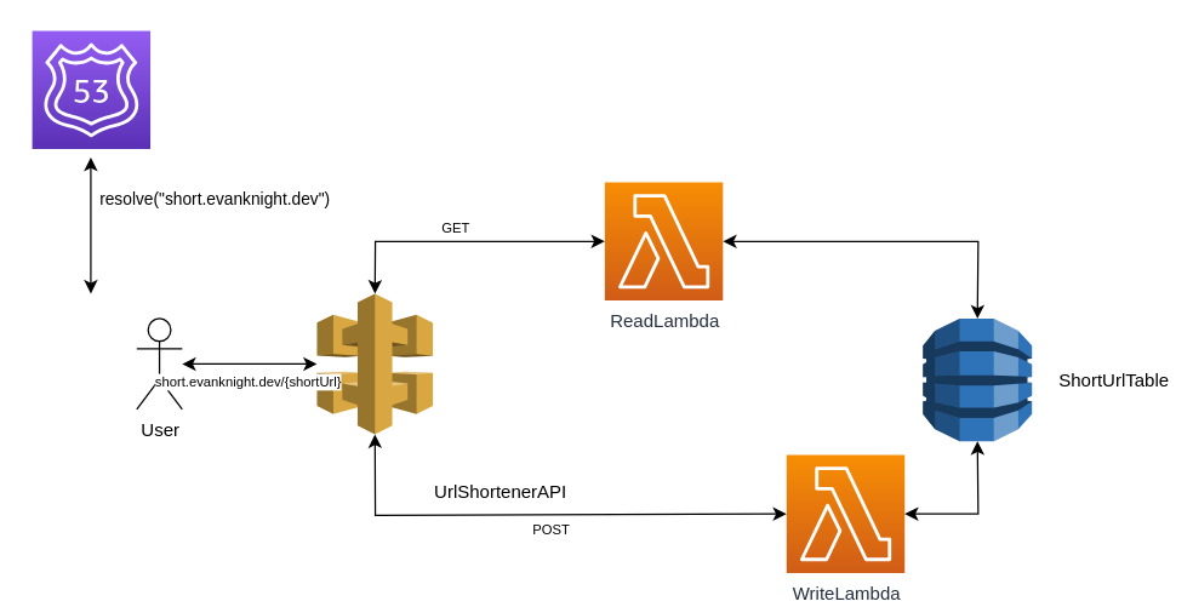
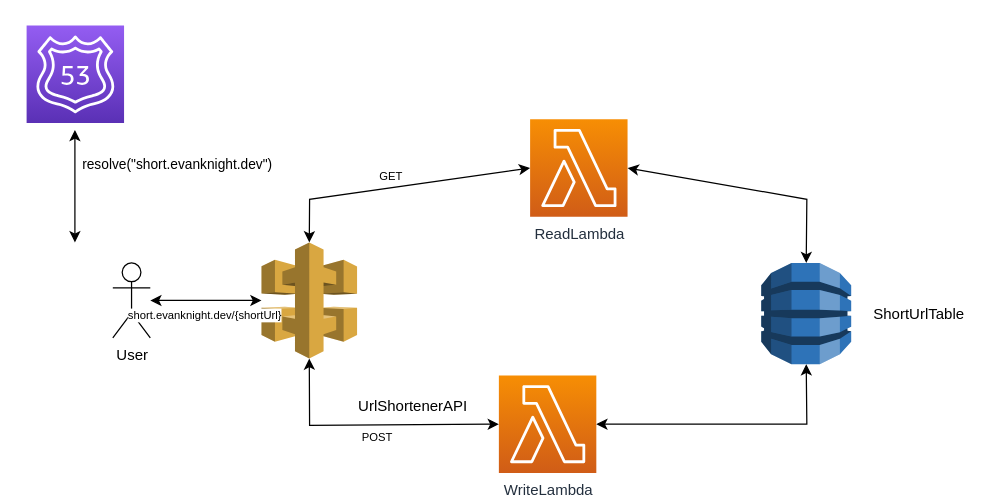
- <mxCell id="5" value="ReadLambda" style="sketch=0;points=[[0,0,0],[0.25,0,0],[0.5,0,0],[0.75,0,0],[1,0,0],[0,1,0],[0.25,1,0],[0.5,1,0],[0.75,1,0],[1,1,0],[0,0.25,0],[0,0.5,0],[0,0.75,0],[1,0.25,0],[1,0.5,0],[1,0.75,0]];outlineConnect=0;fontColor=#232F3E;gradientColor=#F78E04;gradientDirection=north;fillColor=#D05C17;strokeColor=#ffffff;dashed=0;verticalLabelPosition=bottom;verticalAlign=top;align=center;html=1;fontSize=12;fontStyle=0;aspect=fixed;shape=mxgraph.aws4.resourceIcon;resIcon=mxgraph.aws4.lambda;" vertex="1" parent="1"><mxGeometry x="398.5" y="120" width="78" height="78" as="geometry" /></mxCell>
+ <mxCell id="5" value="ReadLambda" style="sketch=0;points=[[0,0,0],[0.25,0,0],[0.5,0,0],[0.75,0,0],[1,0,0],[0,1,0],[0.25,1,0],[0.5,1,0],[0.75,1,0],[1,1,0],[0,0.25,0],[0,0.5,0],[0,0.75,0],[1,0.25,0],[1,0.5,0],[1,0.75,0]];outlineConnect=0;fontColor=#232F3E;gradientColor=#F78E04;gradientDirection=north;fillColor=#D05C17;strokeColor=#ffffff;dashed=0;verticalLabelPosition=bottom;verticalAlign=top;align=center;html=1;fontSize=12;fontStyle=0;aspect=fixed;shape=mxgraph.aws4.resourceIcon;resIcon=mxgraph.aws4.lambda;" vertex="1" parent="1"><mxGeometry x="423.5" y="95" width="78" height="78" as="geometry" /></mxCell>
- <mxCell id="6" value="WriteLambda" style="sketch=0;points=[[0,0,0],[0.25,0,0],[0.5,0,0],[0.75,0,0],[1,0,0],[0,1,0],[0.25,1,0],[0.5,1,0],[0.75,1,0],[1,1,0],[0,0.25,0],[0,0.5,0],[0,0.75,0],[1,0.25,0],[1,0.5,0],[1,0.75,0]];outlineConnect=0;fontColor=#232F3E;gradientColor=#F78E04;gradientDirection=north;fillColor=#D05C17;strokeColor=#ffffff;dashed=0;verticalLabelPosition=bottom;verticalAlign=top;align=center;html=1;fontSize=12;fontStyle=0;aspect=fixed;shape=mxgraph.aws4.resourceIcon;resIcon=mxgraph.aws4.lambda;" vertex="1" parent="1"><mxGeometry x="518.5" y="300" width="78" height="78" as="geometry" /></mxCell>
+ <mxCell id="6" value="WriteLambda" style="sketch=0;points=[[0,0,0],[0.25,0,0],[0.5,0,0],[0.75,0,0],[1,0,0],[0,1,0],[0.25,1,0],[0.5,1,0],[0.75,1,0],[1,1,0],[0,0.25,0],[0,0.5,0],[0,0.75,0],[1,0.25,0],[1,0.5,0],[1,0.75,0]];outlineConnect=0;fontColor=#232F3E;gradientColor=#F78E04;gradientDirection=north;fillColor=#D05C17;strokeColor=#ffffff;dashed=0;verticalLabelPosition=bottom;verticalAlign=top;align=center;html=1;fontSize=12;fontStyle=0;aspect=fixed;shape=mxgraph.aws4.resourceIcon;resIcon=mxgraph.aws4.lambda;" vertex="1" parent="1"><mxGeometry x="398.5" y="300" width="78" height="78" as="geometry" /></mxCell>
